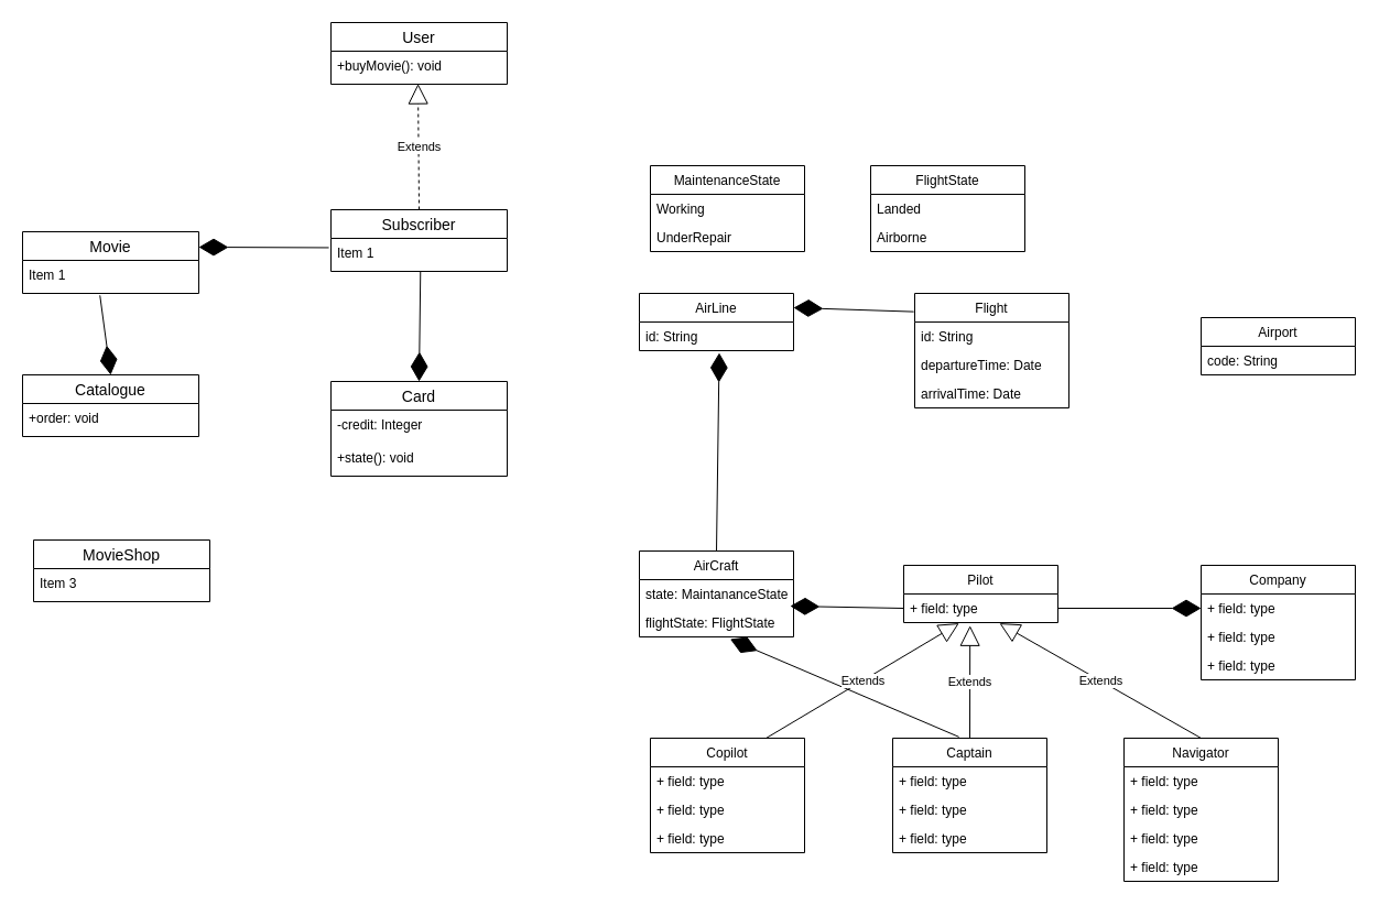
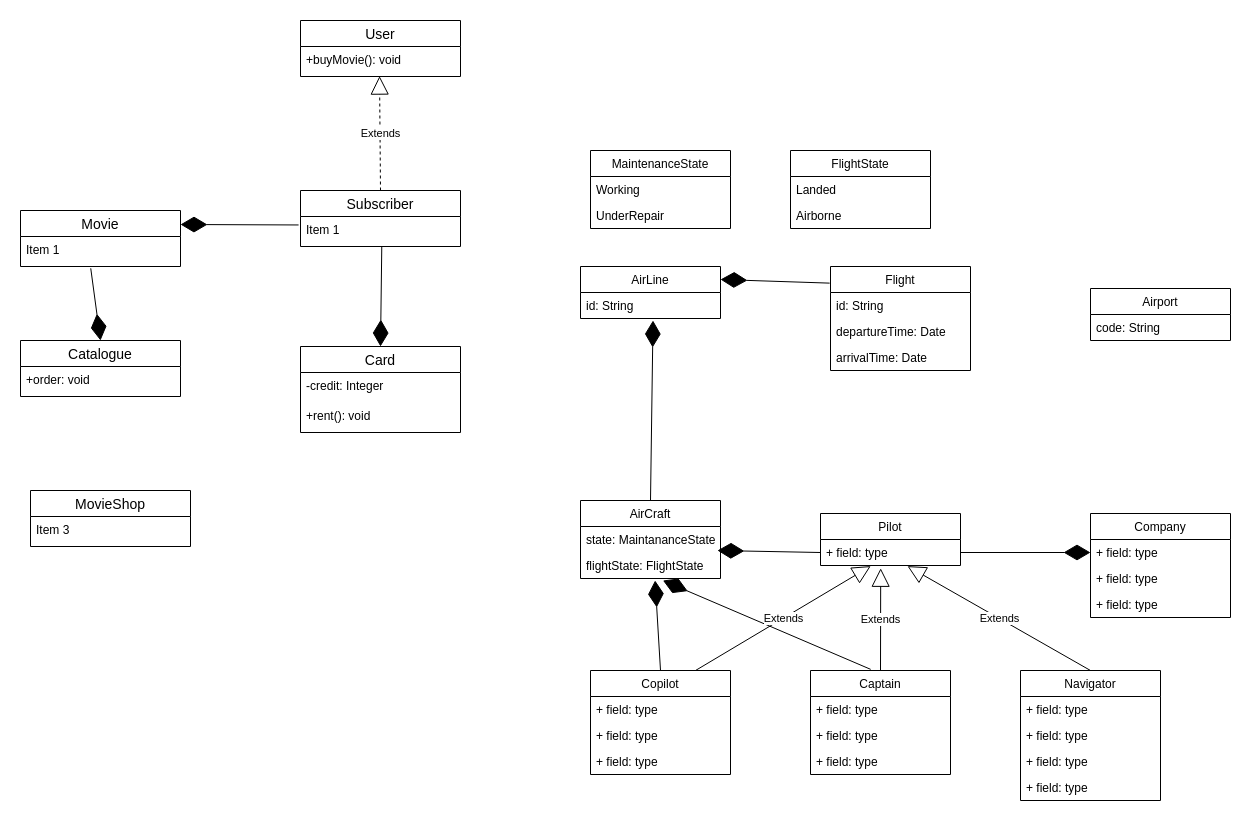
- <mxCell id="14" value="+state(): void" style="text;strokeColor=none;fillColor=none;spacingLeft=4;spacingRight=4;overflow=hidden;rotatable=0;points=[[0,0.5],[1,0.5]];portConstraint=eastwest;fontSize=12;" vertex="1" parent="12"><mxGeometry y="56" width="160" height="30" as="geometry" /></mxCell>
+ <mxCell id="14" value="+rent(): void" style="text;strokeColor=none;fillColor=none;spacingLeft=4;spacingRight=4;overflow=hidden;rotatable=0;points=[[0,0.5],[1,0.5]];portConstraint=eastwest;fontSize=12;" vertex="1" parent="12"><mxGeometry y="56" width="160" height="30" as="geometry" /></mxCell>
+ <mxCell id="59" value="" style="endArrow=diamondThin;endFill=1;endSize=24;html=1;exitX=0.5;exitY=0;exitDx=0;exitDy=0;entryX=0.533;entryY=1.077;entryDx=0;entryDy=0;entryPerimeter=0;" edge="1" parent="1" source="42" target="35"><mxGeometry width="160" relative="1" as="geometry"><mxPoint x="720" y="710" as="sourcePoint" /><mxPoint x="880" y="710" as="targetPoint" /></mxGeometry></mxCell>
